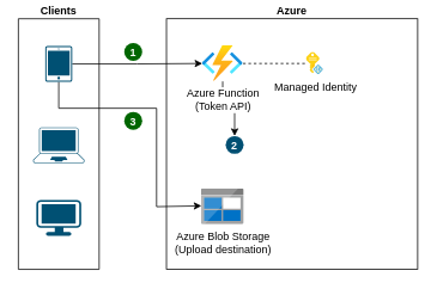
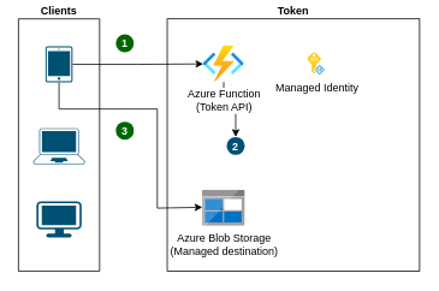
- <mxCell id="2" value="Azure" style="rounded=0;whiteSpace=wrap;html=1;labelPosition=center;verticalLabelPosition=top;align=center;verticalAlign=bottom;fontStyle=1" vertex="1" parent="1"><mxGeometry x="185" y="20" width="280" height="280" as="geometry" /></mxCell>
+ <mxCell id="2" value="Token" style="rounded=0;whiteSpace=wrap;html=1;labelPosition=center;verticalLabelPosition=top;align=center;verticalAlign=bottom;fontStyle=1" vertex="1" parent="1"><mxGeometry x="185" y="20" width="280" height="280" as="geometry" /></mxCell>
- <mxCell id="10" value="1" style="ellipse;whiteSpace=wrap;html=1;aspect=fixed;fontColor=#FFFFFF;fillColor=#006600;strokeColor=none;fontStyle=1;labelPosition=center;verticalLabelPosition=middle;align=center;verticalAlign=middle;spacingTop=1;" vertex="1" parent="1"><mxGeometry x="138" y="47" width="20" height="20" as="geometry" /></mxCell>
+ <mxCell id="10" value="1" style="ellipse;whiteSpace=wrap;html=1;aspect=fixed;fontColor=#FFFFFF;fillColor=#006600;strokeColor=none;fontStyle=1;labelPosition=center;verticalLabelPosition=middle;align=center;verticalAlign=middle;spacingTop=1;" vertex="1" parent="1"><mxGeometry x="128" y="37" width="20" height="20" as="geometry" /></mxCell>
- <mxCell id="3" style="edgeStyle=orthogonalEdgeStyle;rounded=0;orthogonalLoop=1;jettySize=auto;html=1;endArrow=none;endFill=0;dashed=1;" edge="1" parent="1" source="5" target="7"><mxGeometry relative="1" as="geometry" /></mxCell>
- <mxCell id="12" value="3" style="ellipse;whiteSpace=wrap;html=1;aspect=fixed;fontColor=#FFFFFF;fillColor=#006600;strokeColor=none;fontStyle=1;spacingTop=1;" vertex="1" parent="1"><mxGeometry x="138" y="124" width="20" height="20" as="geometry" /></mxCell>
+ <mxCell id="12" value="3" style="ellipse;whiteSpace=wrap;html=1;aspect=fixed;fontColor=#FFFFFF;fillColor=#006600;strokeColor=none;fontStyle=1;spacingTop=1;" vertex="1" parent="1"><mxGeometry x="128" y="134" width="20" height="20" as="geometry" /></mxCell>
- <mxCell id="6" value="Azure Blob Storage&lt;br&gt;(Upload destination)" style="image;sketch=0;aspect=fixed;html=1;points=[];align=center;fontSize=12;image=img/lib/mscae/BlobBlock.svg;" vertex="1" parent="1"><mxGeometry x="224" y="210" width="47.62" height="40" as="geometry" /></mxCell>
+ <mxCell id="6" value="Azure Blob Storage&lt;br&gt;(Managed destination)" style="image;sketch=0;aspect=fixed;html=1;points=[];align=center;fontSize=12;image=img/lib/mscae/BlobBlock.svg;" vertex="1" parent="1"><mxGeometry x="224" y="210" width="47.62" height="40" as="geometry" /></mxCell>
